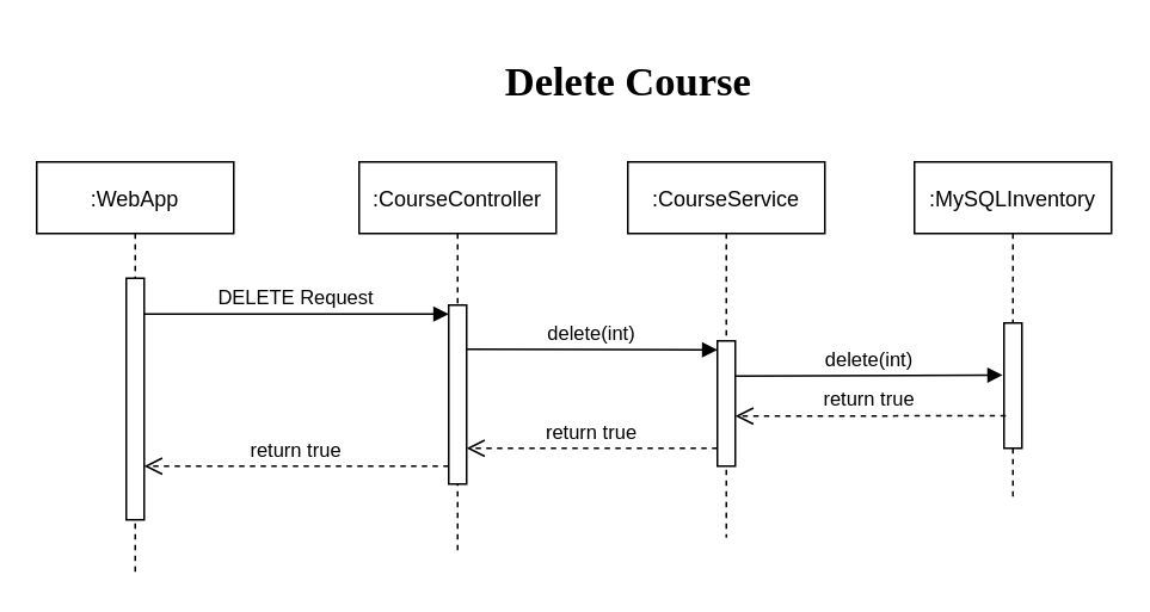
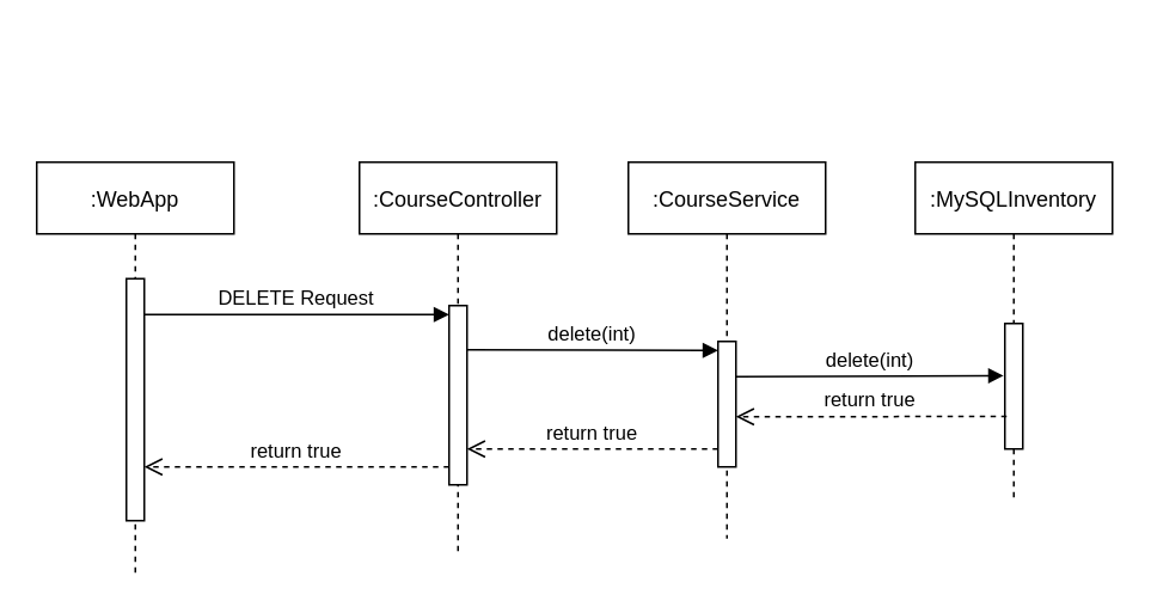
- <mxCell id="8" value="&lt;h1&gt;&lt;font style=&quot;font-size: 23px&quot; face=&quot;Tahoma&quot;&gt;&lt;b&gt;Delete Course&lt;/b&gt;&lt;/font&gt;&lt;/h1&gt;" style="text;html=1;align=center;verticalAlign=middle;resizable=0;points=[];autosize=1;" parent="1" vertex="1"><mxGeometry x="260" y="20" width="180" height="50" as="geometry" /></mxCell>
